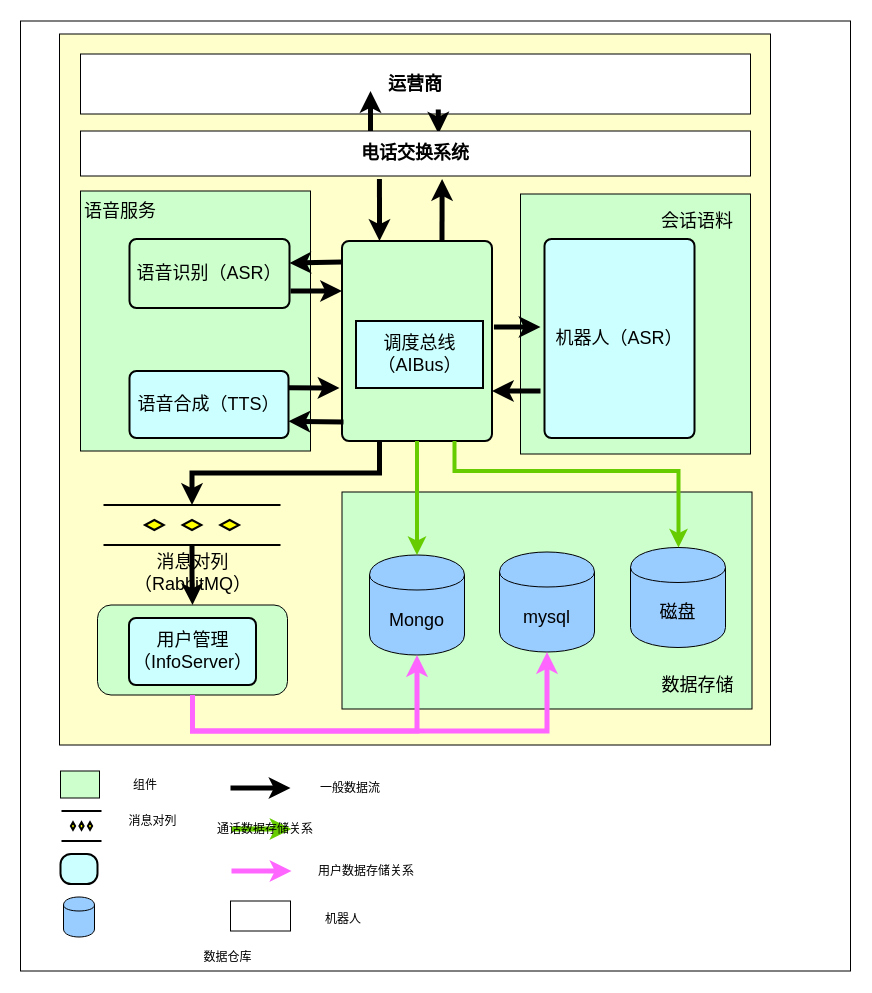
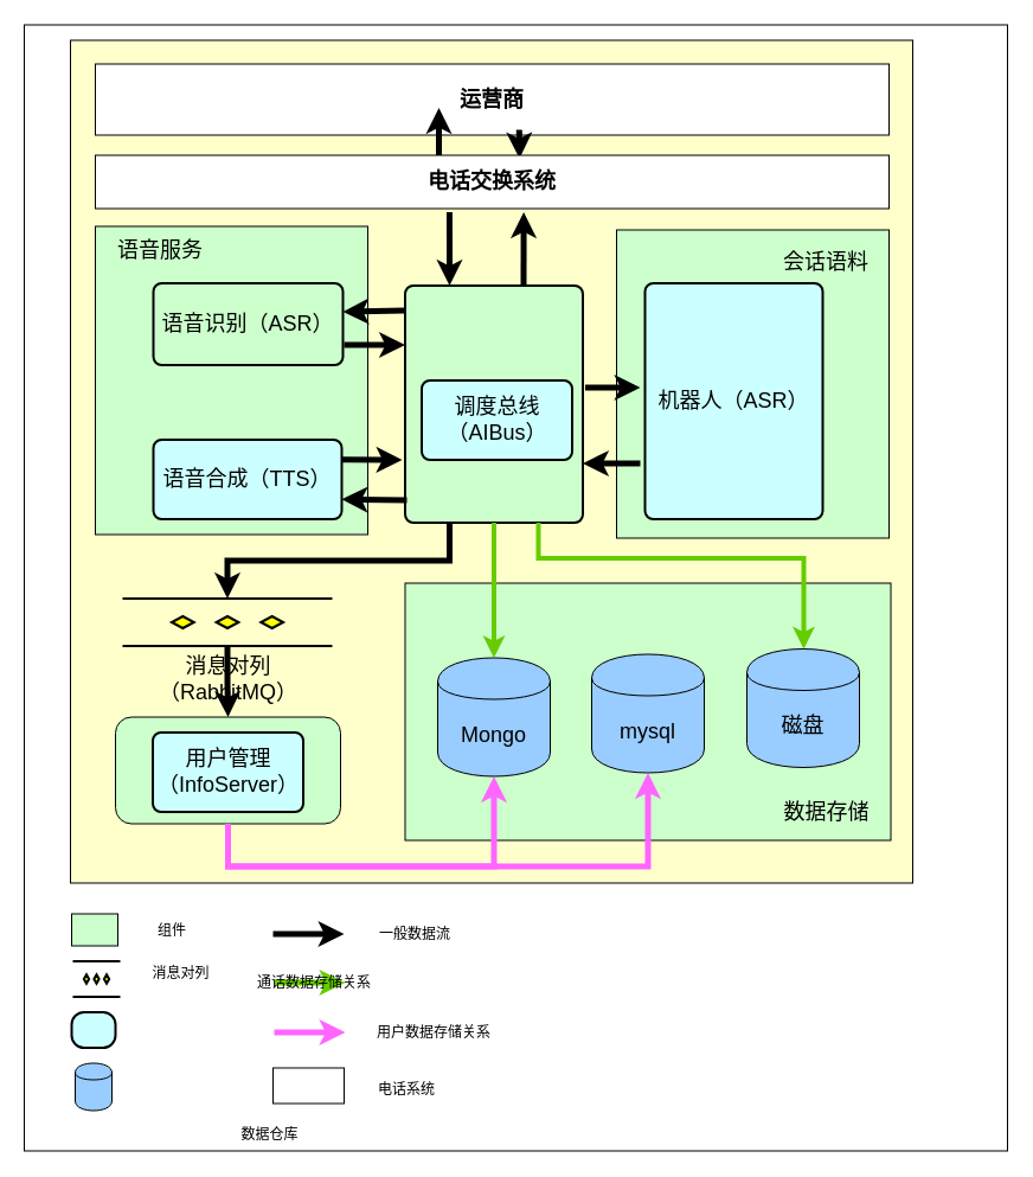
- <mxCell id="21" value="&lt;font style=&quot;font-size: 18px&quot;&gt;语音服务&lt;/font&gt;" style="text;html=1;strokeColor=none;fillColor=none;align=center;verticalAlign=middle;whiteSpace=wrap;rounded=0;" vertex="1" parent="3"><mxGeometry x="60" y="180" width="80" height="20" as="geometry" /></mxCell>
+ <mxCell id="21" value="&lt;font style=&quot;font-size: 18px&quot;&gt;语音服务&lt;/font&gt;" style="text;html=1;strokeColor=none;fillColor=none;align=center;verticalAlign=middle;whiteSpace=wrap;rounded=0;" vertex="1" parent="3"><mxGeometry x="75" y="180" width="80" height="20" as="geometry" /></mxCell>
- <mxCell id="26" value="&lt;span style=&quot;font-size: 18px&quot;&gt;调度总线（AIBus）&lt;/span&gt;" style="whiteSpace=wrap;html=1;absoluteArcSize=1;arcSize=14;strokeWidth=2;fillColor=#CCFFFF;rounded=0;" vertex="1" parent="3"><mxGeometry x="335.5" y="300" width="127" height="67" as="geometry" /></mxCell>
+ <mxCell id="26" value="&lt;span style=&quot;font-size: 18px&quot;&gt;调度总线（AIBus）&lt;/span&gt;" style="rounded=1;whiteSpace=wrap;html=1;absoluteArcSize=1;arcSize=14;strokeWidth=2;fillColor=#CCFFFF;" vertex="1" parent="3"><mxGeometry x="335.5" y="300" width="127" height="67" as="geometry" /></mxCell>
- <mxCell id="55" value="机器人" style="text;html=1;strokeColor=none;fillColor=none;align=center;verticalAlign=middle;whiteSpace=wrap;rounded=0;" vertex="1" parent="3"><mxGeometry x="296" y="888" width="54" height="20" as="geometry" /></mxCell>
+ <mxCell id="55" value="电话系统" style="text;html=1;strokeColor=none;fillColor=none;align=center;verticalAlign=middle;whiteSpace=wrap;rounded=0;" vertex="1" parent="3"><mxGeometry x="296" y="888" width="54" height="20" as="geometry" /></mxCell>
